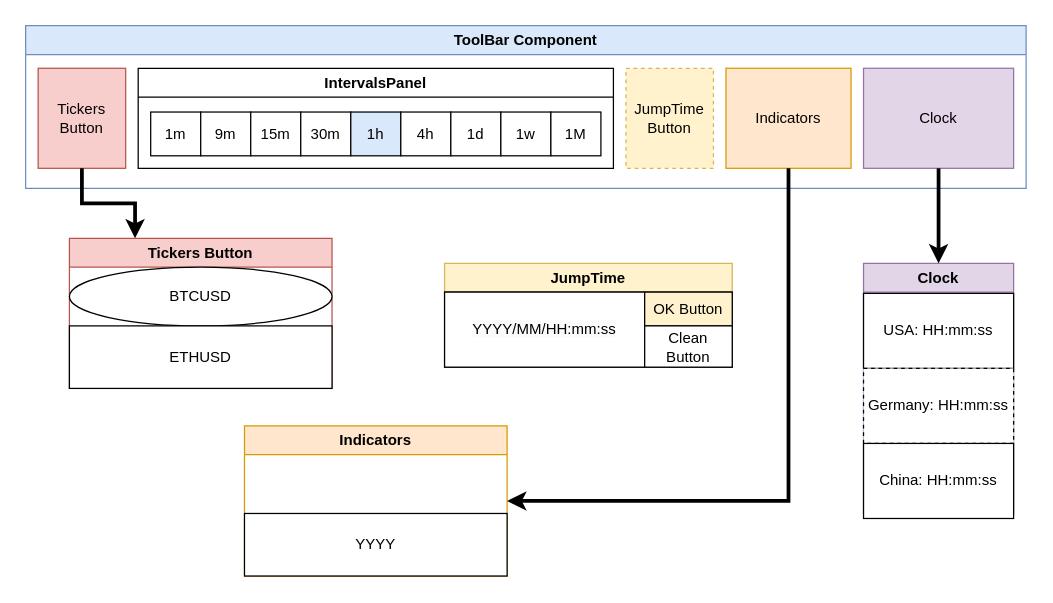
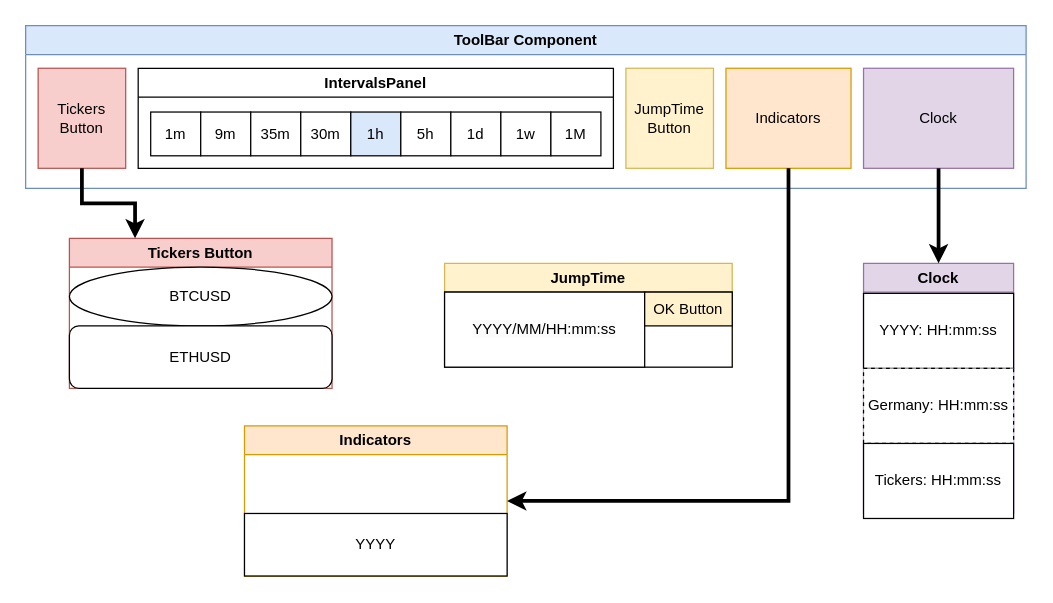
- <mxCell id="14" value="JumpTime&lt;div&gt;Button&lt;/div&gt;" style="rounded=0;whiteSpace=wrap;html=1;fillColor=#fff2cc;strokeColor=#d6b656;dashed=1;" parent="2" vertex="1"><mxGeometry x="480" y="34" width="70" height="80" as="geometry" /></mxCell>
+ <mxCell id="14" value="JumpTime&lt;div&gt;Button&lt;/div&gt;" style="rounded=0;whiteSpace=wrap;html=1;fillColor=#fff2cc;strokeColor=#d6b656;" parent="2" vertex="1"><mxGeometry x="480" y="34" width="70" height="80" as="geometry" /></mxCell>
- <mxCell id="6" value="15m" style="rounded=0;whiteSpace=wrap;html=1;" parent="3" vertex="1"><mxGeometry x="90" y="35" width="40" height="35" as="geometry" /></mxCell>
+ <mxCell id="6" value="35m" style="rounded=0;whiteSpace=wrap;html=1;" parent="3" vertex="1"><mxGeometry x="90" y="35" width="40" height="35" as="geometry" /></mxCell>
- <mxCell id="9" value="4h" style="rounded=0;whiteSpace=wrap;html=1;" parent="3" vertex="1"><mxGeometry x="210" y="35" width="40" height="35" as="geometry" /></mxCell>
+ <mxCell id="9" value="5h" style="rounded=0;whiteSpace=wrap;html=1;" parent="3" vertex="1"><mxGeometry x="210" y="35" width="40" height="35" as="geometry" /></mxCell>
- <mxCell id="30" value="USA: HH:mm:ss" style="rounded=0;whiteSpace=wrap;html=1;" vertex="1" parent="29"><mxGeometry y="24" width="120" height="60" as="geometry" /></mxCell>
+ <mxCell id="30" value="YYYY: HH:mm:ss" style="rounded=0;whiteSpace=wrap;html=1;" vertex="1" parent="29"><mxGeometry y="24" width="120" height="60" as="geometry" /></mxCell>
- <mxCell id="25" value="Clean Button" style="rounded=0;whiteSpace=wrap;html=1;" vertex="1" parent="21"><mxGeometry x="160" y="50" width="70" height="33" as="geometry" /></mxCell>
- <mxCell id="19" value="ETHUSD" style="rounded=0;whiteSpace=wrap;html=1;" vertex="1" parent="17"><mxGeometry y="70" width="210" height="50" as="geometry" /></mxCell>
+ <mxCell id="19" value="ETHUSD" style="whiteSpace=wrap;html=1;rounded=1;" vertex="1" parent="17"><mxGeometry y="70" width="210" height="50" as="geometry" /></mxCell>
- <mxCell id="32" value="China: HH:mm:ss" style="rounded=0;whiteSpace=wrap;html=1;" vertex="1" parent="29"><mxGeometry y="144" width="120" height="60" as="geometry" /></mxCell>
+ <mxCell id="32" value="Tickers: HH:mm:ss" style="rounded=0;whiteSpace=wrap;html=1;" vertex="1" parent="29"><mxGeometry y="144" width="120" height="60" as="geometry" /></mxCell>
